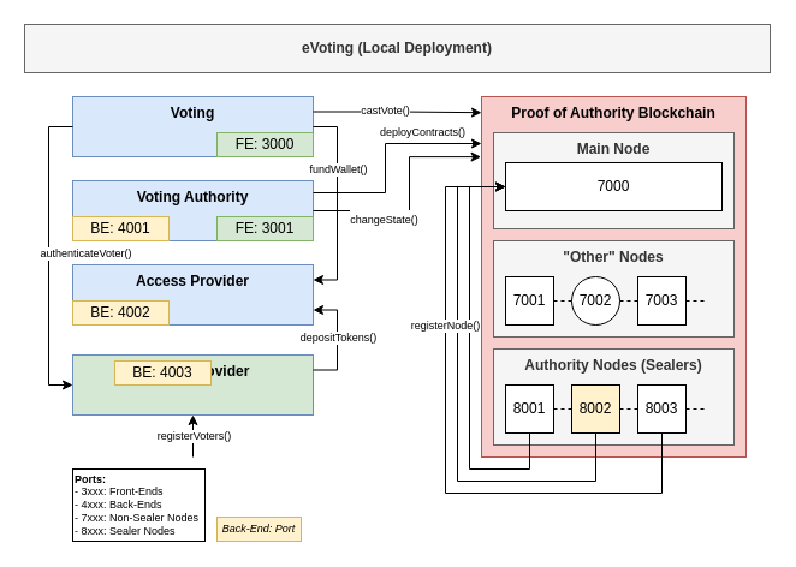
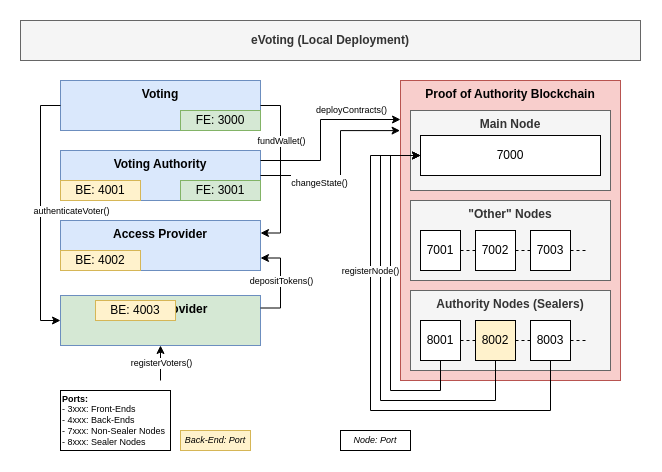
- <mxCell id="46" style="edgeStyle=orthogonalEdgeStyle;rounded=0;orthogonalLoop=1;jettySize=auto;html=1;exitX=1;exitY=0.25;exitDx=0;exitDy=0;entryX=0;entryY=0.044;entryDx=0;entryDy=0;entryPerimeter=0;fontSize=9;" parent="1" source="9" target="12" edge="1"><mxGeometry relative="1" as="geometry" /></mxCell>
- <mxCell id="47" value="castVote()" style="text;html=1;align=center;verticalAlign=middle;resizable=0;points=[];;labelBackgroundColor=#ffffff;fontSize=9;" parent="46" vertex="1" connectable="0"><mxGeometry x="-0.155" y="3" relative="1" as="geometry"><mxPoint y="2" as="offset" /></mxGeometry></mxCell>
- <mxCell id="24" value="7002" style="ellipse;whiteSpace=wrap;html=1;align=center;" parent="21" vertex="1"><mxGeometry x="65" y="30" width="40" height="40" as="geometry" /></mxCell>
+ <mxCell id="24" value="7002" style="rounded=0;whiteSpace=wrap;html=1;align=center;" parent="21" vertex="1"><mxGeometry x="65" y="30" width="40" height="40" as="geometry" /></mxCell>
+ <mxCell id="40" value="Node: Port" style="rounded=0;whiteSpace=wrap;html=1;align=center;fontSize=9;fontStyle=2" parent="1" vertex="1"><mxGeometry x="340" y="430" width="70" height="20" as="geometry" /></mxCell>
